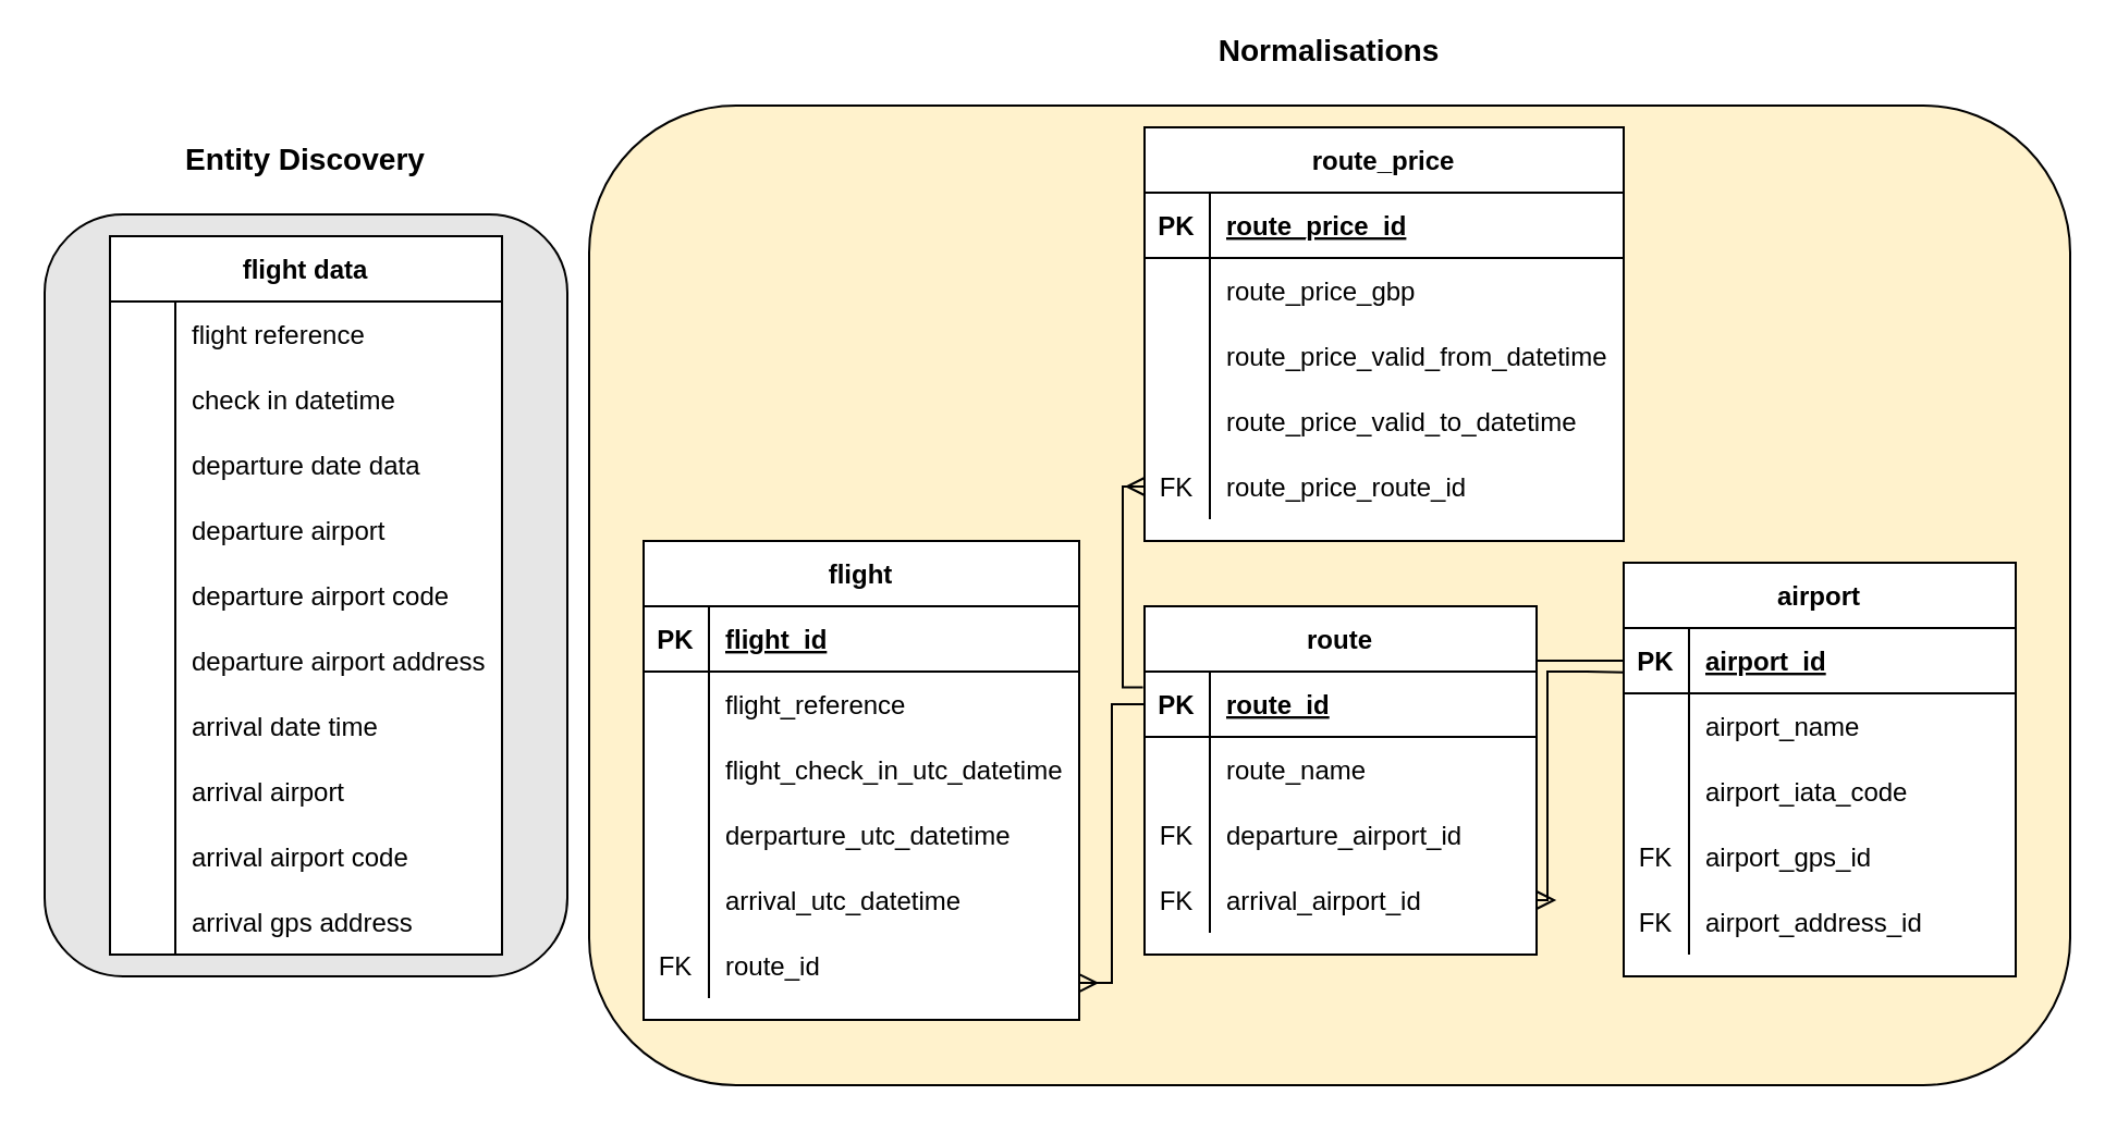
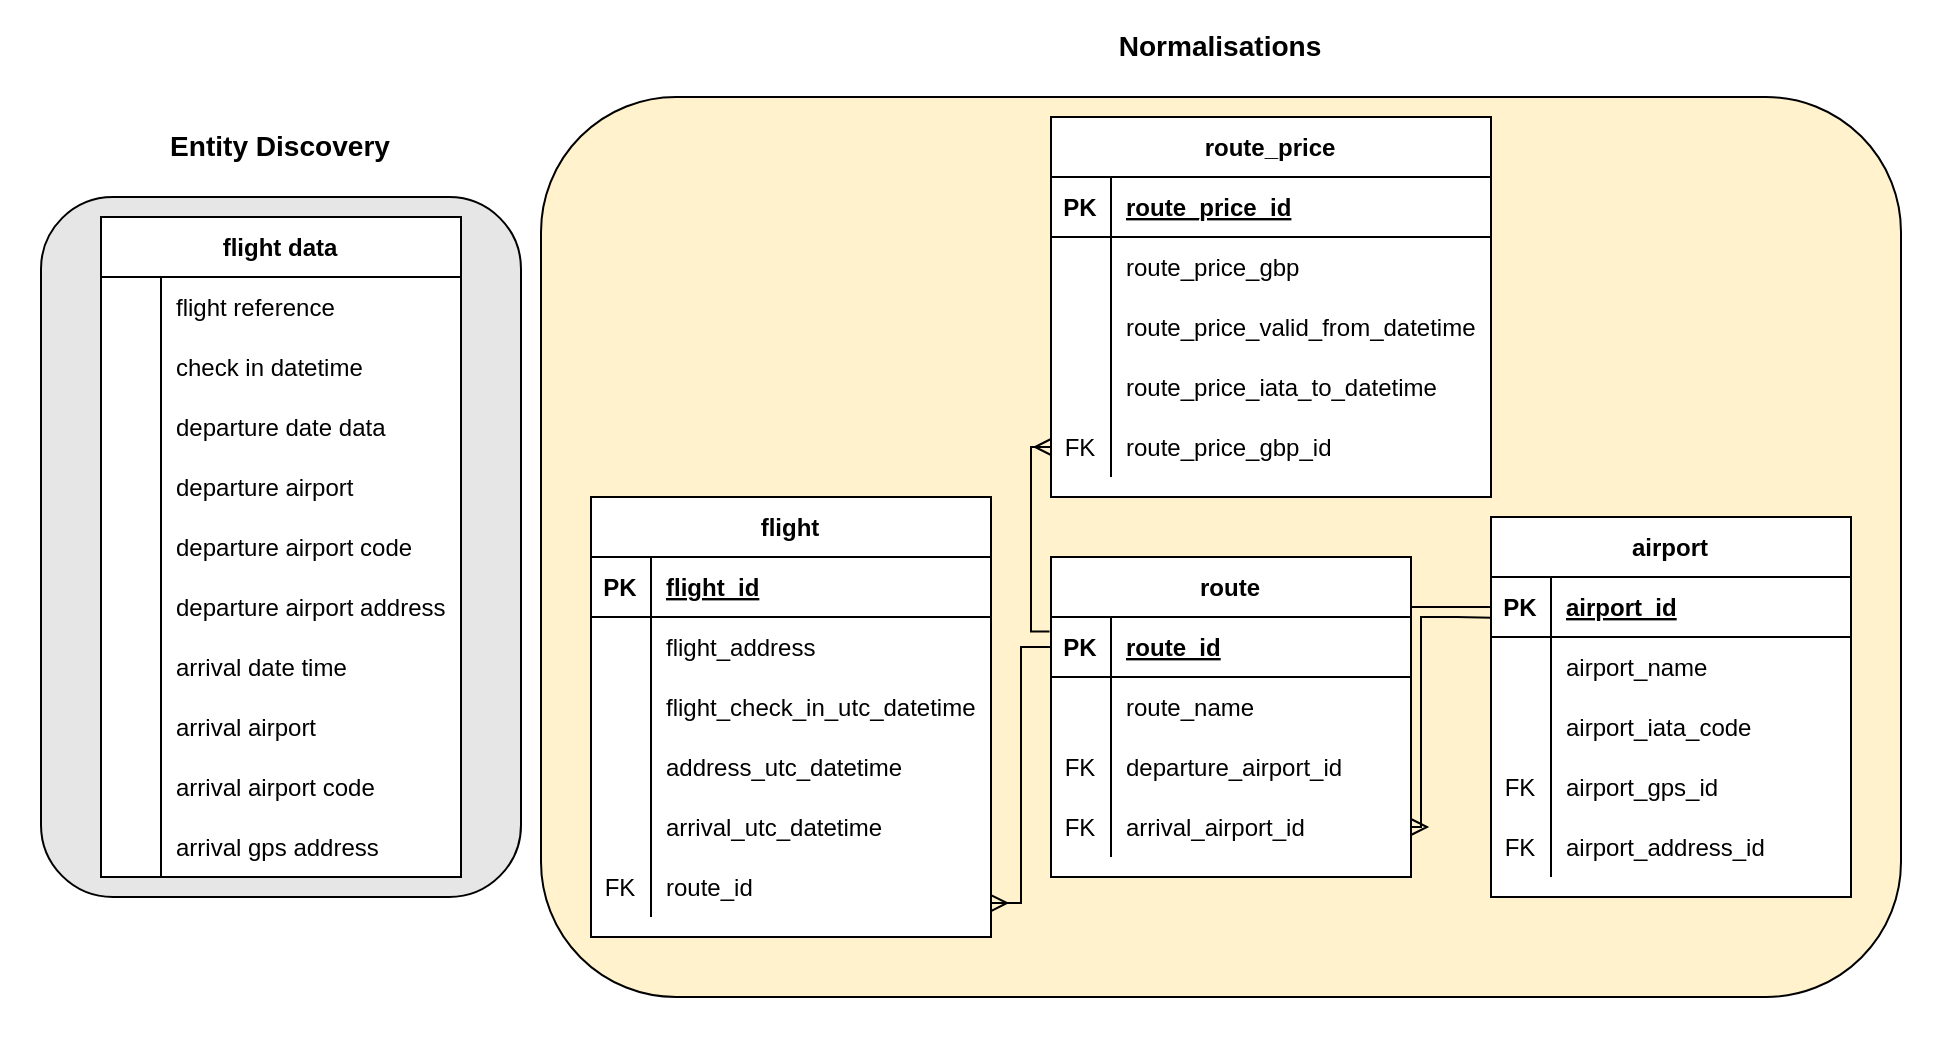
- <mxCell id="98" value="route_price_valid_to_datetime" style="shape=partialRectangle;connectable=0;fillColor=none;top=0;left=0;bottom=0;right=0;align=left;spacingLeft=6;overflow=hidden;" vertex="1" parent="96"><mxGeometry x="30" width="190" height="30" as="geometry"><mxRectangle width="190" height="30" as="alternateBounds" /></mxGeometry></mxCell>
+ <mxCell id="98" value="route_price_iata_to_datetime" style="shape=partialRectangle;connectable=0;fillColor=none;top=0;left=0;bottom=0;right=0;align=left;spacingLeft=6;overflow=hidden;" vertex="1" parent="96"><mxGeometry x="30" width="190" height="30" as="geometry"><mxRectangle width="190" height="30" as="alternateBounds" /></mxGeometry></mxCell>
- <mxCell id="101" value="route_price_route_id" style="shape=partialRectangle;connectable=0;fillColor=none;top=0;left=0;bottom=0;right=0;align=left;spacingLeft=6;overflow=hidden;" vertex="1" parent="99"><mxGeometry x="30" width="190" height="30" as="geometry"><mxRectangle width="190" height="30" as="alternateBounds" /></mxGeometry></mxCell>
+ <mxCell id="101" value="route_price_gbp_id" style="shape=partialRectangle;connectable=0;fillColor=none;top=0;left=0;bottom=0;right=0;align=left;spacingLeft=6;overflow=hidden;" vertex="1" parent="99"><mxGeometry x="30" width="190" height="30" as="geometry"><mxRectangle width="190" height="30" as="alternateBounds" /></mxGeometry></mxCell>
- <mxCell id="57" value="flight_reference" style="shape=partialRectangle;connectable=0;fillColor=none;top=0;left=0;bottom=0;right=0;align=left;spacingLeft=6;overflow=hidden;" vertex="1" parent="55"><mxGeometry x="30" width="170" height="30" as="geometry"><mxRectangle width="170" height="30" as="alternateBounds" /></mxGeometry></mxCell>
+ <mxCell id="57" value="flight_address" style="shape=partialRectangle;connectable=0;fillColor=none;top=0;left=0;bottom=0;right=0;align=left;spacingLeft=6;overflow=hidden;" vertex="1" parent="55"><mxGeometry x="30" width="170" height="30" as="geometry"><mxRectangle width="170" height="30" as="alternateBounds" /></mxGeometry></mxCell>
- <mxCell id="63" value="derparture_utc_datetime" style="shape=partialRectangle;connectable=0;fillColor=none;top=0;left=0;bottom=0;right=0;align=left;spacingLeft=6;overflow=hidden;" vertex="1" parent="61"><mxGeometry x="30" width="170" height="30" as="geometry"><mxRectangle width="170" height="30" as="alternateBounds" /></mxGeometry></mxCell>
+ <mxCell id="63" value="address_utc_datetime" style="shape=partialRectangle;connectable=0;fillColor=none;top=0;left=0;bottom=0;right=0;align=left;spacingLeft=6;overflow=hidden;" vertex="1" parent="61"><mxGeometry x="30" width="170" height="30" as="geometry"><mxRectangle width="170" height="30" as="alternateBounds" /></mxGeometry></mxCell>
